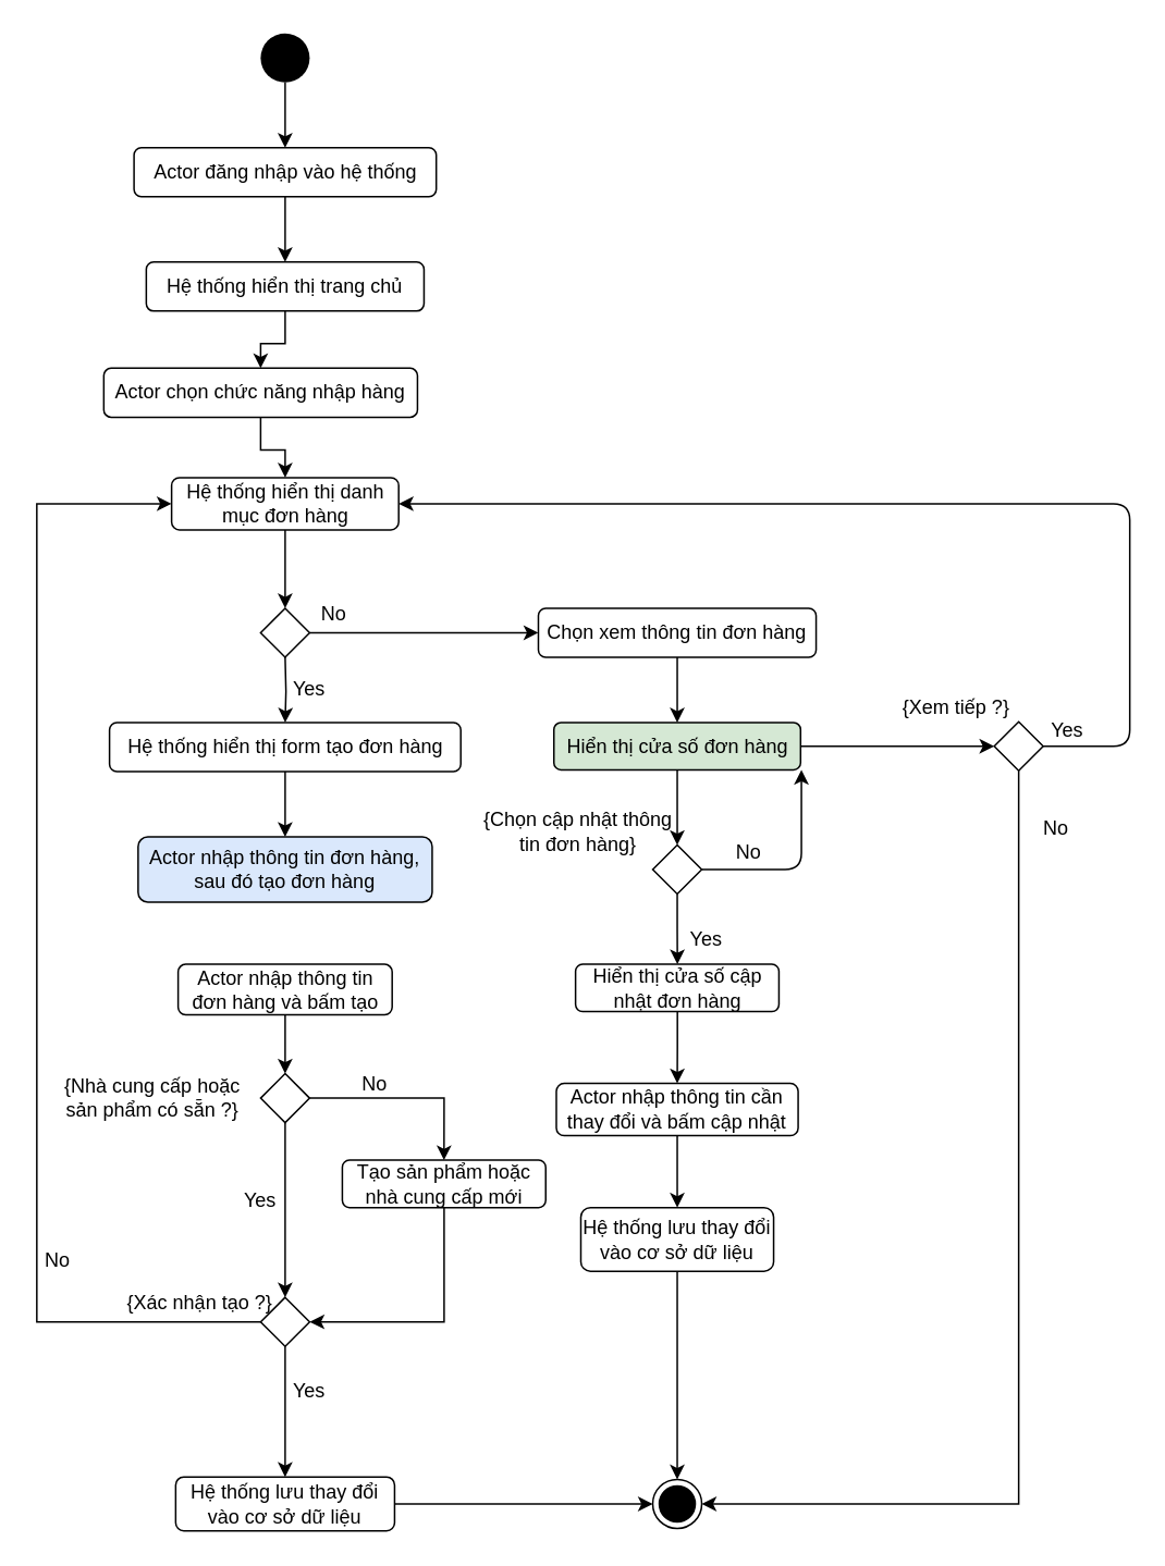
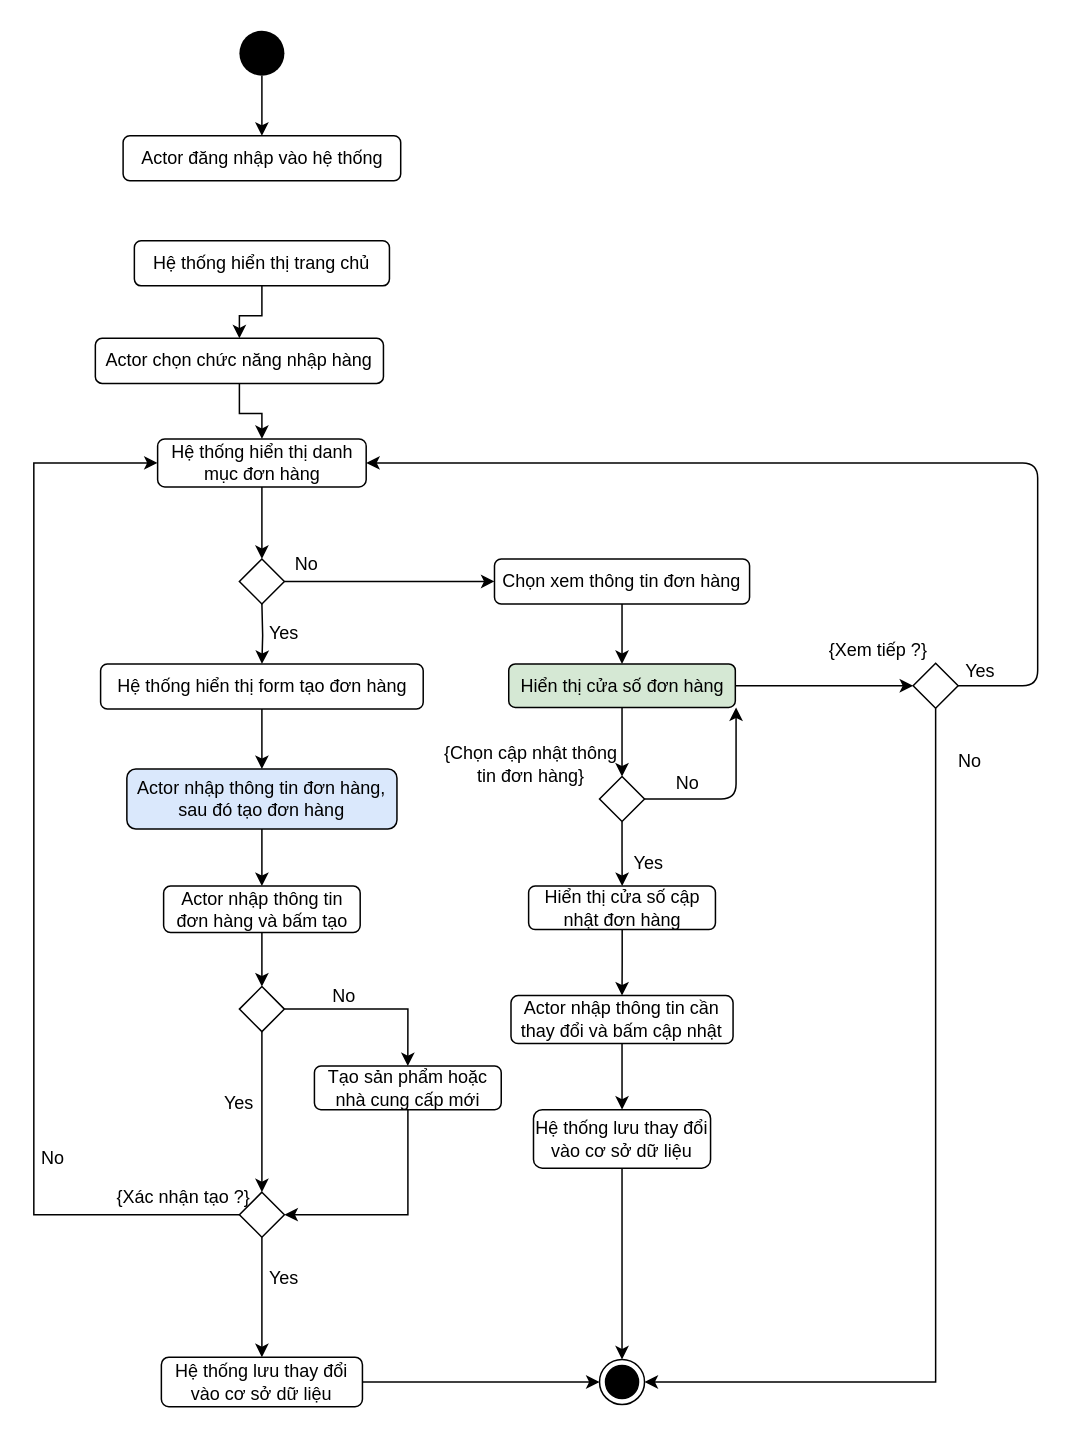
- <mxCell id="4" value="" style="edgeStyle=orthogonalEdgeStyle;rounded=0;orthogonalLoop=1;jettySize=auto;html=1;" parent="1" source="5" target="7" edge="1"><mxGeometry relative="1" as="geometry" /></mxCell>
+ <mxCell id="11" value="" style="edgeStyle=orthogonalEdgeStyle;rounded=0;orthogonalLoop=1;jettySize=auto;html=1;" parent="1" source="12" target="44" edge="1"><mxGeometry relative="1" as="geometry" /></mxCell>
- <mxCell id="58" value="{Nhà cung cấp hoặc sản phẩm có sẵn ?}" style="text;html=1;strokeColor=none;fillColor=none;align=center;verticalAlign=middle;whiteSpace=wrap;rounded=0;" parent="1" vertex="1"><mxGeometry x="27" y="654" width="132" height="36" as="geometry" /></mxCell>
